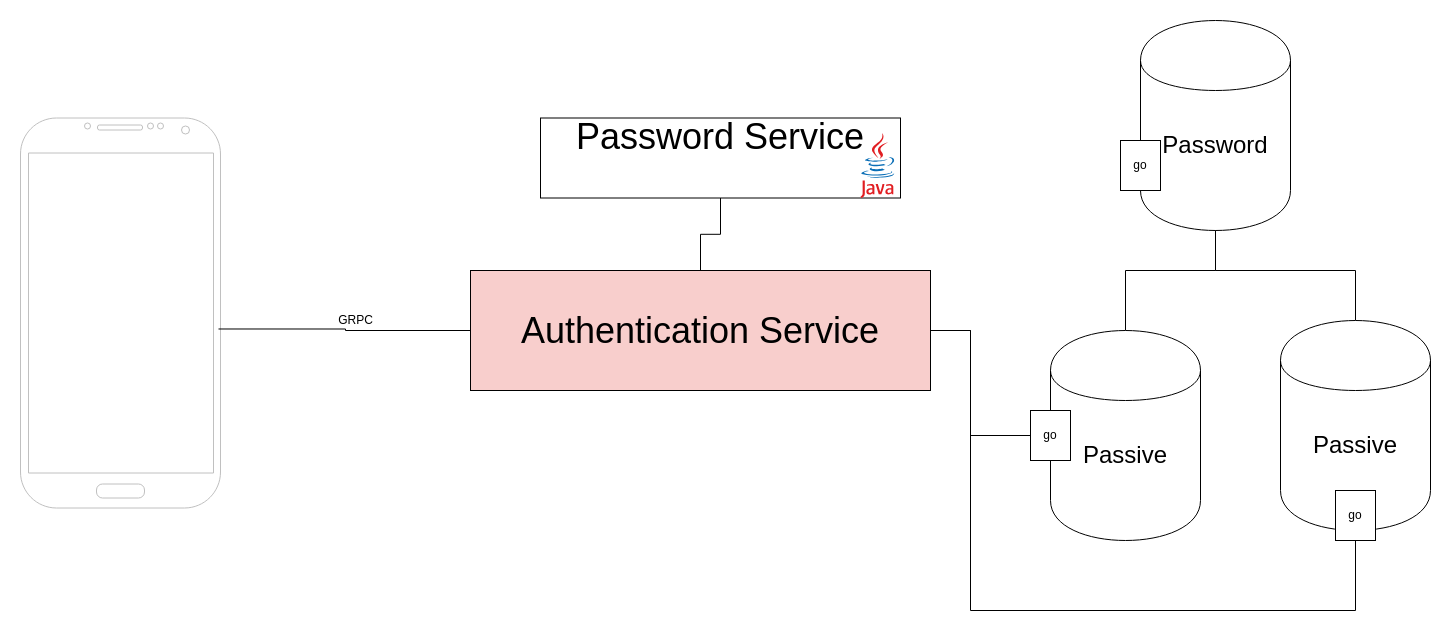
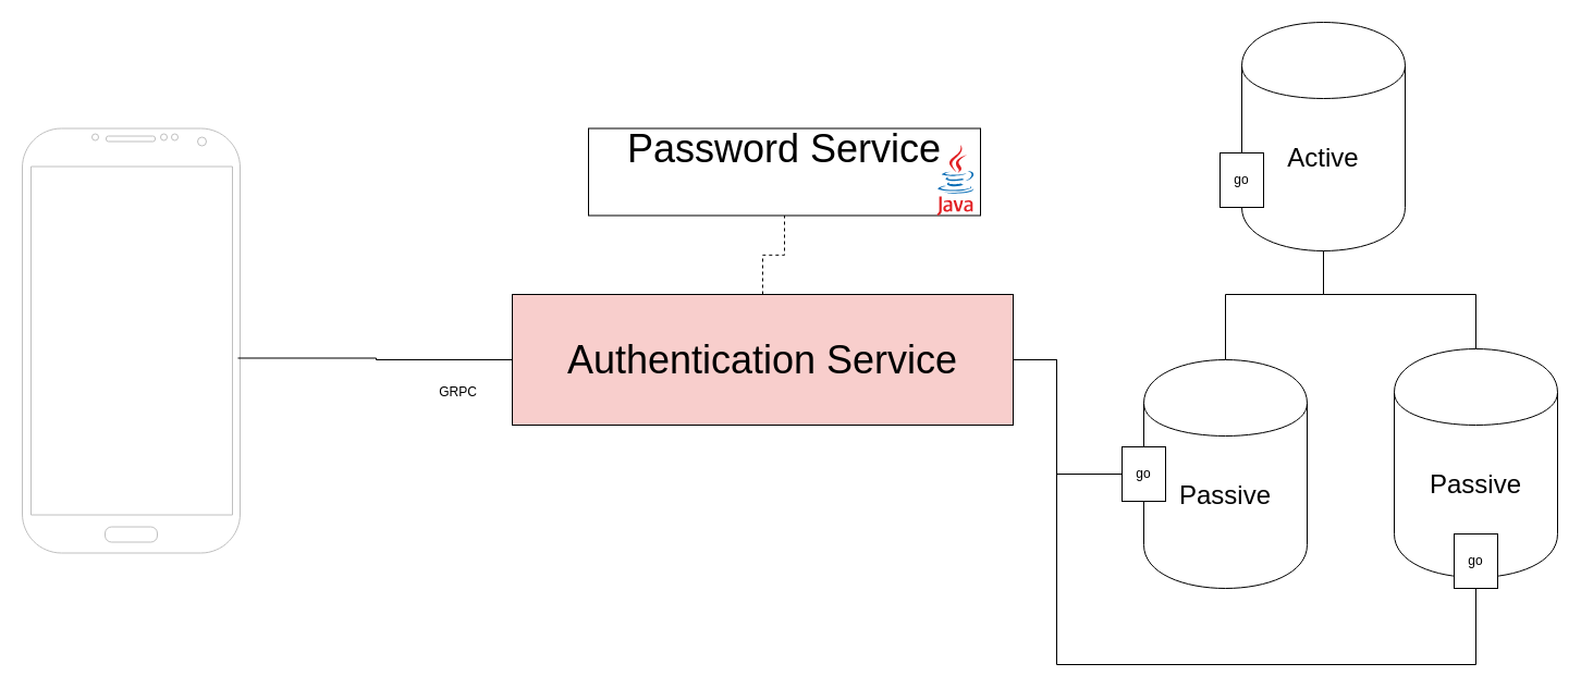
- <mxCell id="3" value="&lt;font style=&quot;font-size: 24px&quot;&gt;Password&lt;/font&gt;" style="shape=cylinder;whiteSpace=wrap;html=1;boundedLbl=1;backgroundOutline=1;" vertex="1" parent="1"><mxGeometry x="1140" y="20" width="150" height="210" as="geometry" /></mxCell>
+ <mxCell id="3" value="&lt;font style=&quot;font-size: 24px&quot;&gt;Active&lt;/font&gt;" style="shape=cylinder;whiteSpace=wrap;html=1;boundedLbl=1;backgroundOutline=1;" vertex="1" parent="1"><mxGeometry x="1140" y="20" width="150" height="210" as="geometry" /></mxCell>
- <mxCell id="8" style="edgeStyle=orthogonalEdgeStyle;rounded=0;orthogonalLoop=1;jettySize=auto;html=1;endArrow=none;endFill=0;" edge="1" parent="1" source="12" target="13"><mxGeometry relative="1" as="geometry" /></mxCell>
+ <mxCell id="8" style="edgeStyle=orthogonalEdgeStyle;rounded=0;orthogonalLoop=1;jettySize=auto;html=1;endArrow=none;endFill=0;dashed=1;" edge="1" parent="1" source="12" target="13"><mxGeometry relative="1" as="geometry" /></mxCell>
- <mxCell id="21" value="&lt;div&gt;GRPC&lt;/div&gt;&lt;div&gt;&lt;br&gt;&lt;/div&gt;" style="text;html=1;align=center;verticalAlign=middle;resizable=0;points=[];;autosize=1;" vertex="1" parent="1"><mxGeometry x="330" y="312" width="50" height="30" as="geometry" /></mxCell>
+ <mxCell id="21" value="&lt;div&gt;GRPC&lt;/div&gt;&lt;div&gt;&lt;br&gt;&lt;/div&gt;" style="text;html=1;align=center;verticalAlign=middle;resizable=0;points=[];;autosize=1;" vertex="1" parent="1"><mxGeometry x="395" y="352" width="50" height="30" as="geometry" /></mxCell>
